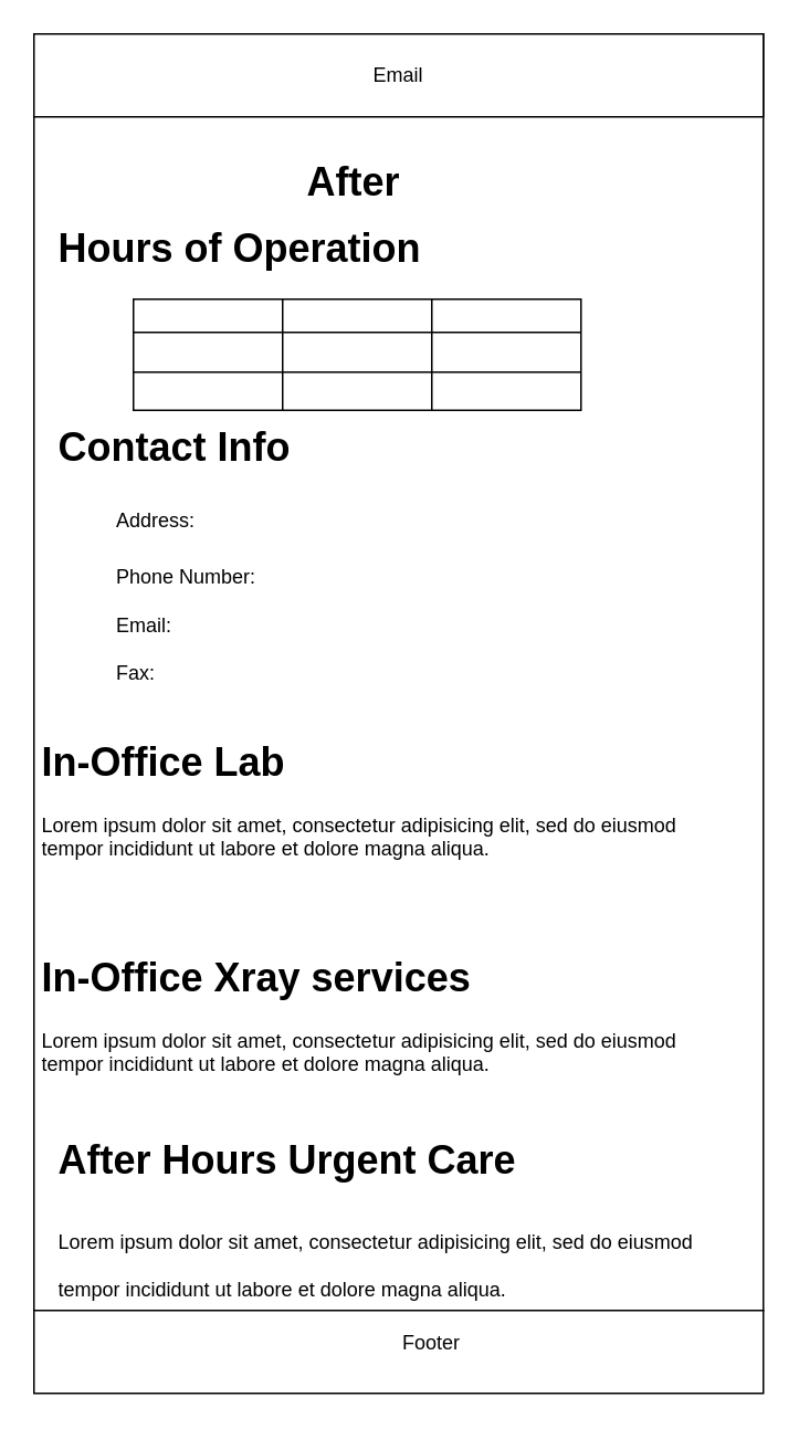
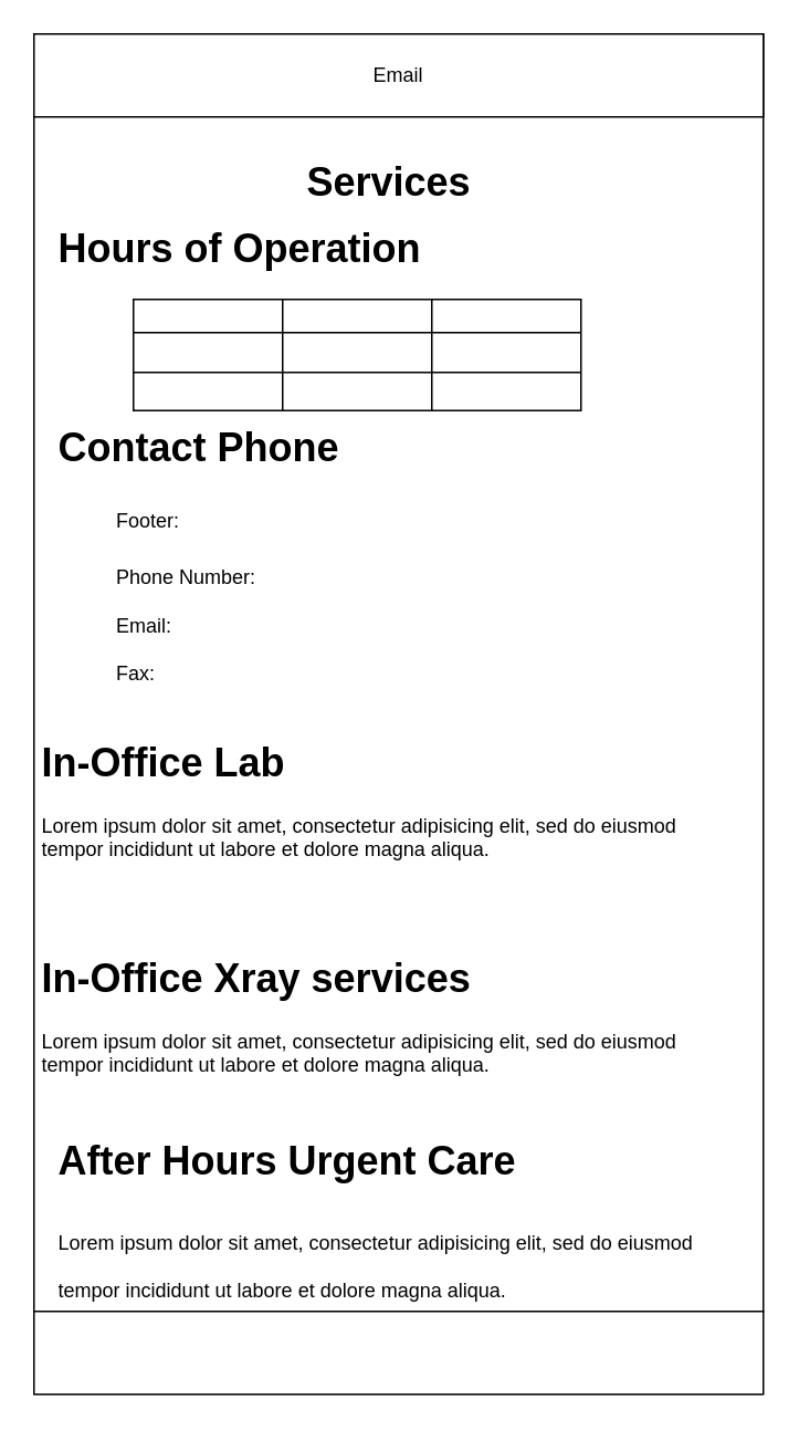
- <mxCell id="11" value="&lt;h1&gt;After&lt;/h1&gt;" style="text;html=1;strokeColor=none;fillColor=none;spacing=5;spacingTop=-20;whiteSpace=wrap;overflow=hidden;rounded=0;" vertex="1" parent="1"><mxGeometry x="180" y="90" width="190" height="120" as="geometry" /></mxCell>
+ <mxCell id="11" value="&lt;h1&gt;Services&lt;/h1&gt;" style="text;html=1;strokeColor=none;fillColor=none;spacing=5;spacingTop=-20;whiteSpace=wrap;overflow=hidden;rounded=0;" vertex="1" parent="1"><mxGeometry x="180" y="90" width="190" height="120" as="geometry" /></mxCell>
- <mxCell id="3" value="&lt;h1&gt;&lt;span&gt;Hours of Operation&lt;/span&gt;&lt;/h1&gt;&lt;h1&gt;&lt;br&gt;&lt;/h1&gt;&lt;div&gt;&lt;br&gt;&lt;/div&gt;&lt;h1&gt;Contact Info&lt;/h1&gt;&lt;div&gt;&lt;br&gt;&lt;/div&gt;" style="text;html=1;strokeColor=none;fillColor=none;spacing=5;spacingTop=-20;whiteSpace=wrap;overflow=hidden;rounded=0;" vertex="1" parent="1"><mxGeometry x="30" y="130" width="420" height="270" as="geometry" /></mxCell>
+ <mxCell id="3" value="&lt;h1&gt;&lt;span&gt;Hours of Operation&lt;/span&gt;&lt;/h1&gt;&lt;h1&gt;&lt;br&gt;&lt;/h1&gt;&lt;div&gt;&lt;br&gt;&lt;/div&gt;&lt;h1&gt;Contact Phone&lt;/h1&gt;&lt;div&gt;&lt;br&gt;&lt;/div&gt;" style="text;html=1;strokeColor=none;fillColor=none;spacing=5;spacingTop=-20;whiteSpace=wrap;overflow=hidden;rounded=0;" vertex="1" parent="1"><mxGeometry x="30" y="130" width="420" height="270" as="geometry" /></mxCell>
- <mxCell id="25" value="&lt;h1&gt;&lt;span style=&quot;font-size: 12px ; font-weight: normal&quot;&gt;Address:&lt;/span&gt;&lt;br&gt;&lt;/h1&gt;&lt;div&gt;&lt;span style=&quot;font-size: 12px ; font-weight: normal&quot;&gt;Phone Number:&lt;/span&gt;&lt;/div&gt;&lt;div&gt;&lt;span style=&quot;font-size: 12px ; font-weight: normal&quot;&gt;&lt;br&gt;&lt;/span&gt;&lt;/div&gt;&lt;div&gt;&lt;span style=&quot;font-size: 12px ; font-weight: normal&quot;&gt;Email:&lt;/span&gt;&lt;/div&gt;&lt;div&gt;&lt;br&gt;&lt;/div&gt;&lt;div&gt;Fax:&amp;nbsp;&lt;/div&gt;" style="text;html=1;strokeColor=none;fillColor=none;spacing=5;spacingTop=-20;whiteSpace=wrap;overflow=hidden;rounded=0;" vertex="1" parent="1"><mxGeometry x="65" y="290" width="300" height="120" as="geometry" /></mxCell>
+ <mxCell id="25" value="&lt;h1&gt;&lt;span style=&quot;font-size: 12px ; font-weight: normal&quot;&gt;Footer:&lt;/span&gt;&lt;br&gt;&lt;/h1&gt;&lt;div&gt;&lt;span style=&quot;font-size: 12px ; font-weight: normal&quot;&gt;Phone Number:&lt;/span&gt;&lt;/div&gt;&lt;div&gt;&lt;span style=&quot;font-size: 12px ; font-weight: normal&quot;&gt;&lt;br&gt;&lt;/span&gt;&lt;/div&gt;&lt;div&gt;&lt;span style=&quot;font-size: 12px ; font-weight: normal&quot;&gt;Email:&lt;/span&gt;&lt;/div&gt;&lt;div&gt;&lt;br&gt;&lt;/div&gt;&lt;div&gt;Fax:&amp;nbsp;&lt;/div&gt;" style="text;html=1;strokeColor=none;fillColor=none;spacing=5;spacingTop=-20;whiteSpace=wrap;overflow=hidden;rounded=0;" vertex="1" parent="1"><mxGeometry x="65" y="290" width="300" height="120" as="geometry" /></mxCell>
- <mxCell id="10" value="Footer" style="text;html=1;strokeColor=none;fillColor=none;align=center;verticalAlign=middle;whiteSpace=wrap;rounded=0;" vertex="1" parent="1"><mxGeometry x="115" y="800" width="290" height="20" as="geometry" /></mxCell>
